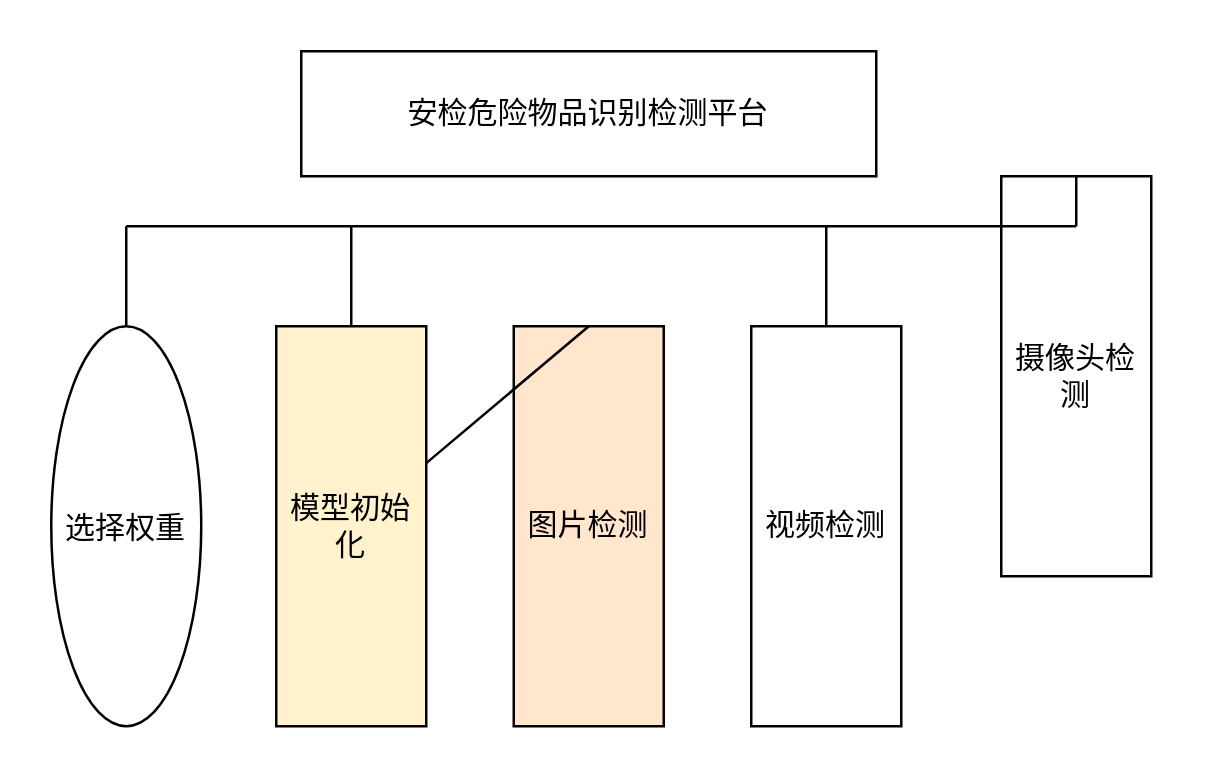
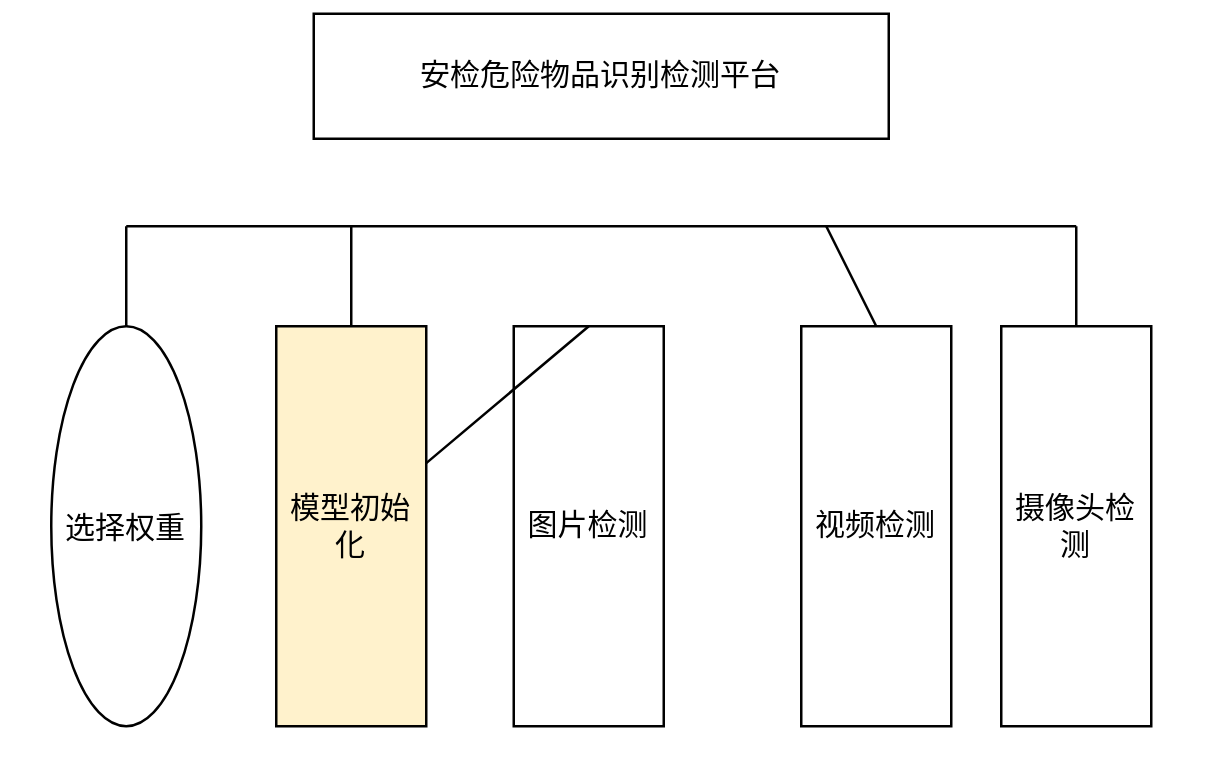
- <mxCell id="2" value="安检危险物品识别检测平台" style="rounded=0;whiteSpace=wrap;html=1;" vertex="1" parent="1"><mxGeometry x="120" y="20" width="230" height="50" as="geometry" /></mxCell>
+ <mxCell id="2" value="安检危险物品识别检测平台" style="rounded=0;whiteSpace=wrap;html=1;" vertex="1" parent="1"><mxGeometry x="125" y="5" width="230" height="50" as="geometry" /></mxCell>
- <mxCell id="7" value="摄像头检测" style="rounded=0;whiteSpace=wrap;html=1;" vertex="1" parent="1"><mxGeometry x="400" y="70" width="60" height="160" as="geometry" /></mxCell>
+ <mxCell id="7" value="摄像头检测" style="rounded=0;whiteSpace=wrap;html=1;" vertex="1" parent="1"><mxGeometry x="400" y="130" width="60" height="160" as="geometry" /></mxCell>
- <mxCell id="5" value="图片检测" style="rounded=0;whiteSpace=wrap;html=1;fillColor=#ffe6cc;" vertex="1" parent="1"><mxGeometry x="205" y="130" width="60" height="160" as="geometry" /></mxCell>
+ <mxCell id="5" value="图片检测" style="rounded=0;whiteSpace=wrap;html=1;" vertex="1" parent="1"><mxGeometry x="205" y="130" width="60" height="160" as="geometry" /></mxCell>
- <mxCell id="6" value="视频检测" style="rounded=0;whiteSpace=wrap;html=1;" vertex="1" parent="1"><mxGeometry x="300" y="130" width="60" height="160" as="geometry" /></mxCell>
+ <mxCell id="6" value="视频检测" style="rounded=0;whiteSpace=wrap;html=1;" vertex="1" parent="1"><mxGeometry x="320" y="130" width="60" height="160" as="geometry" /></mxCell>
